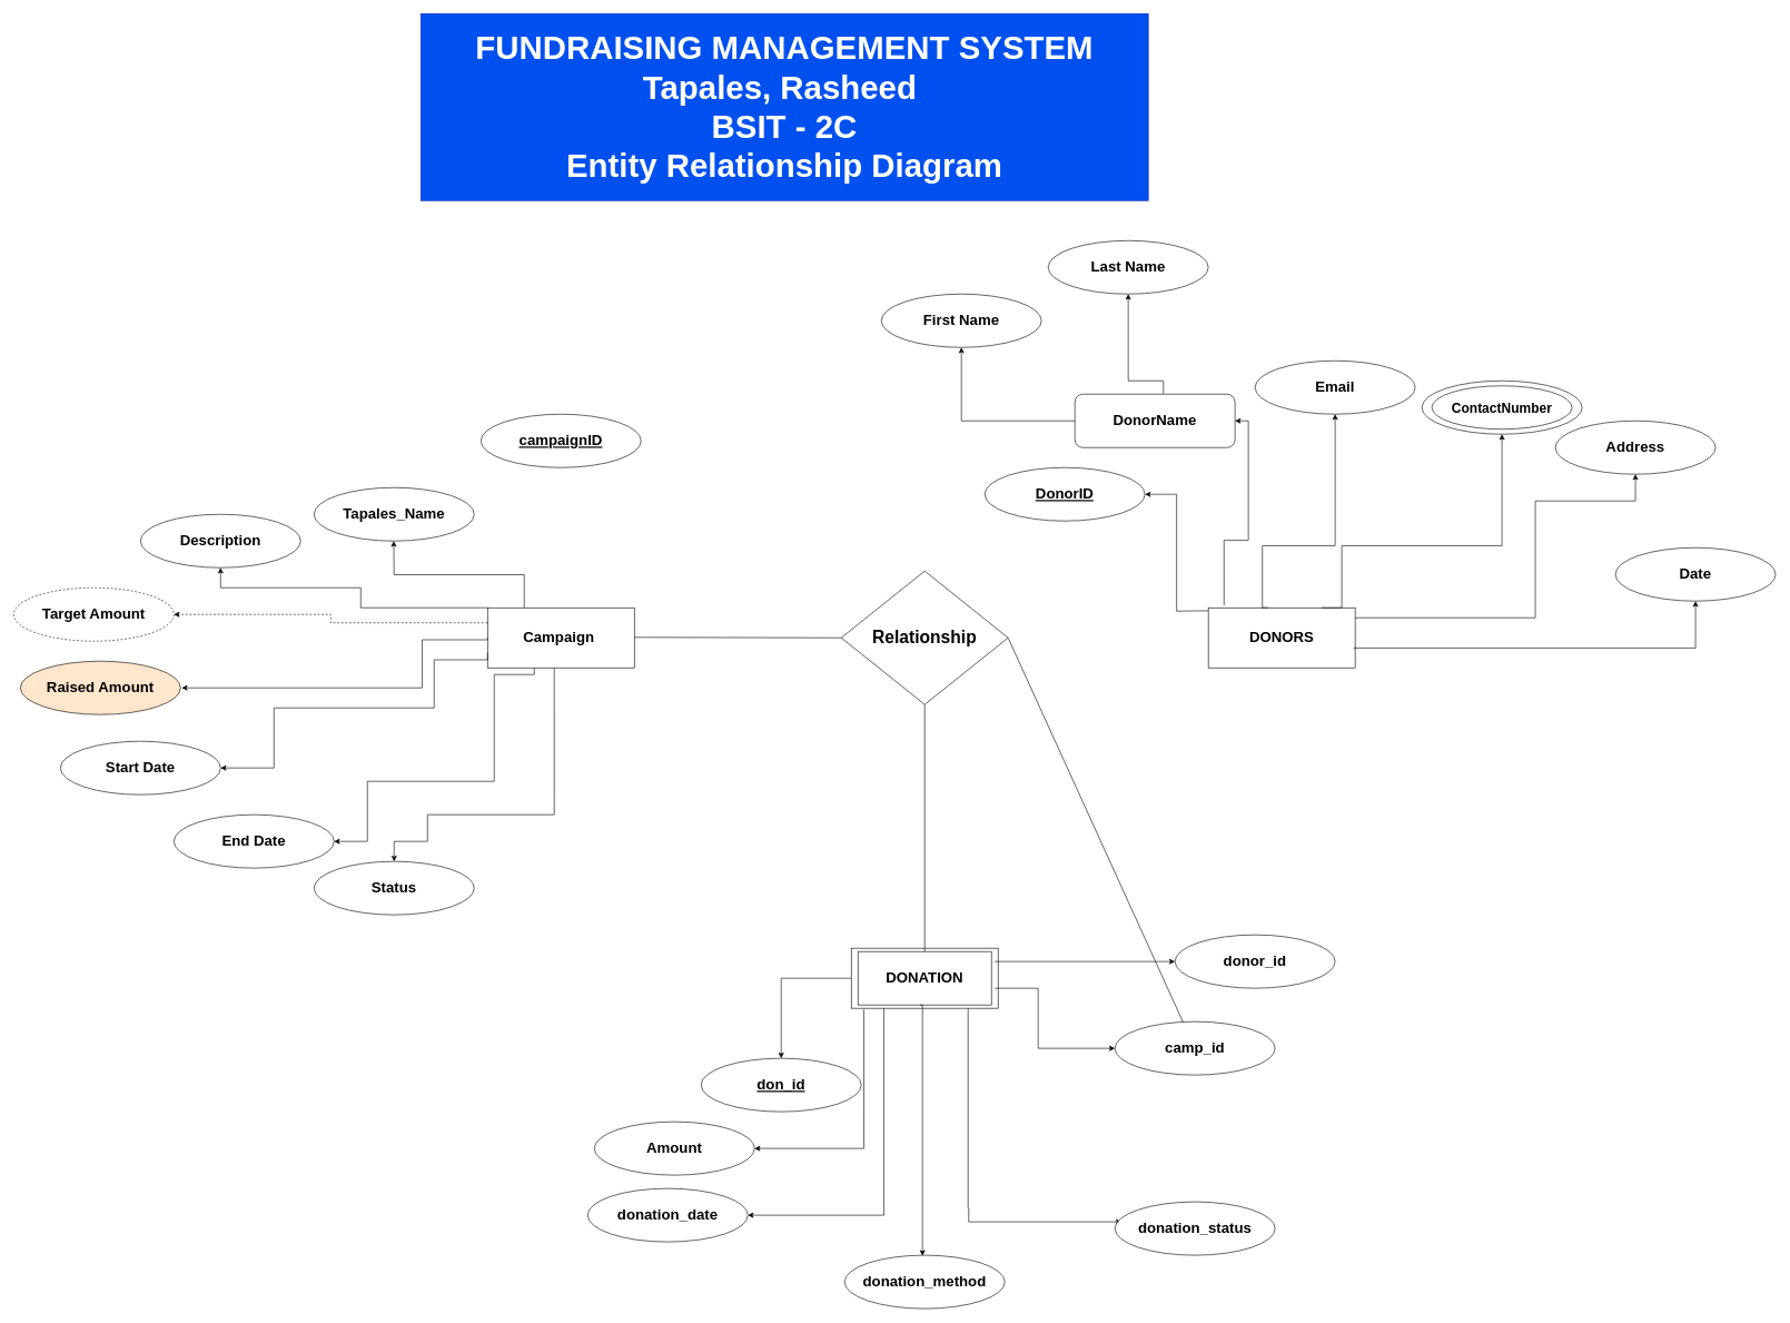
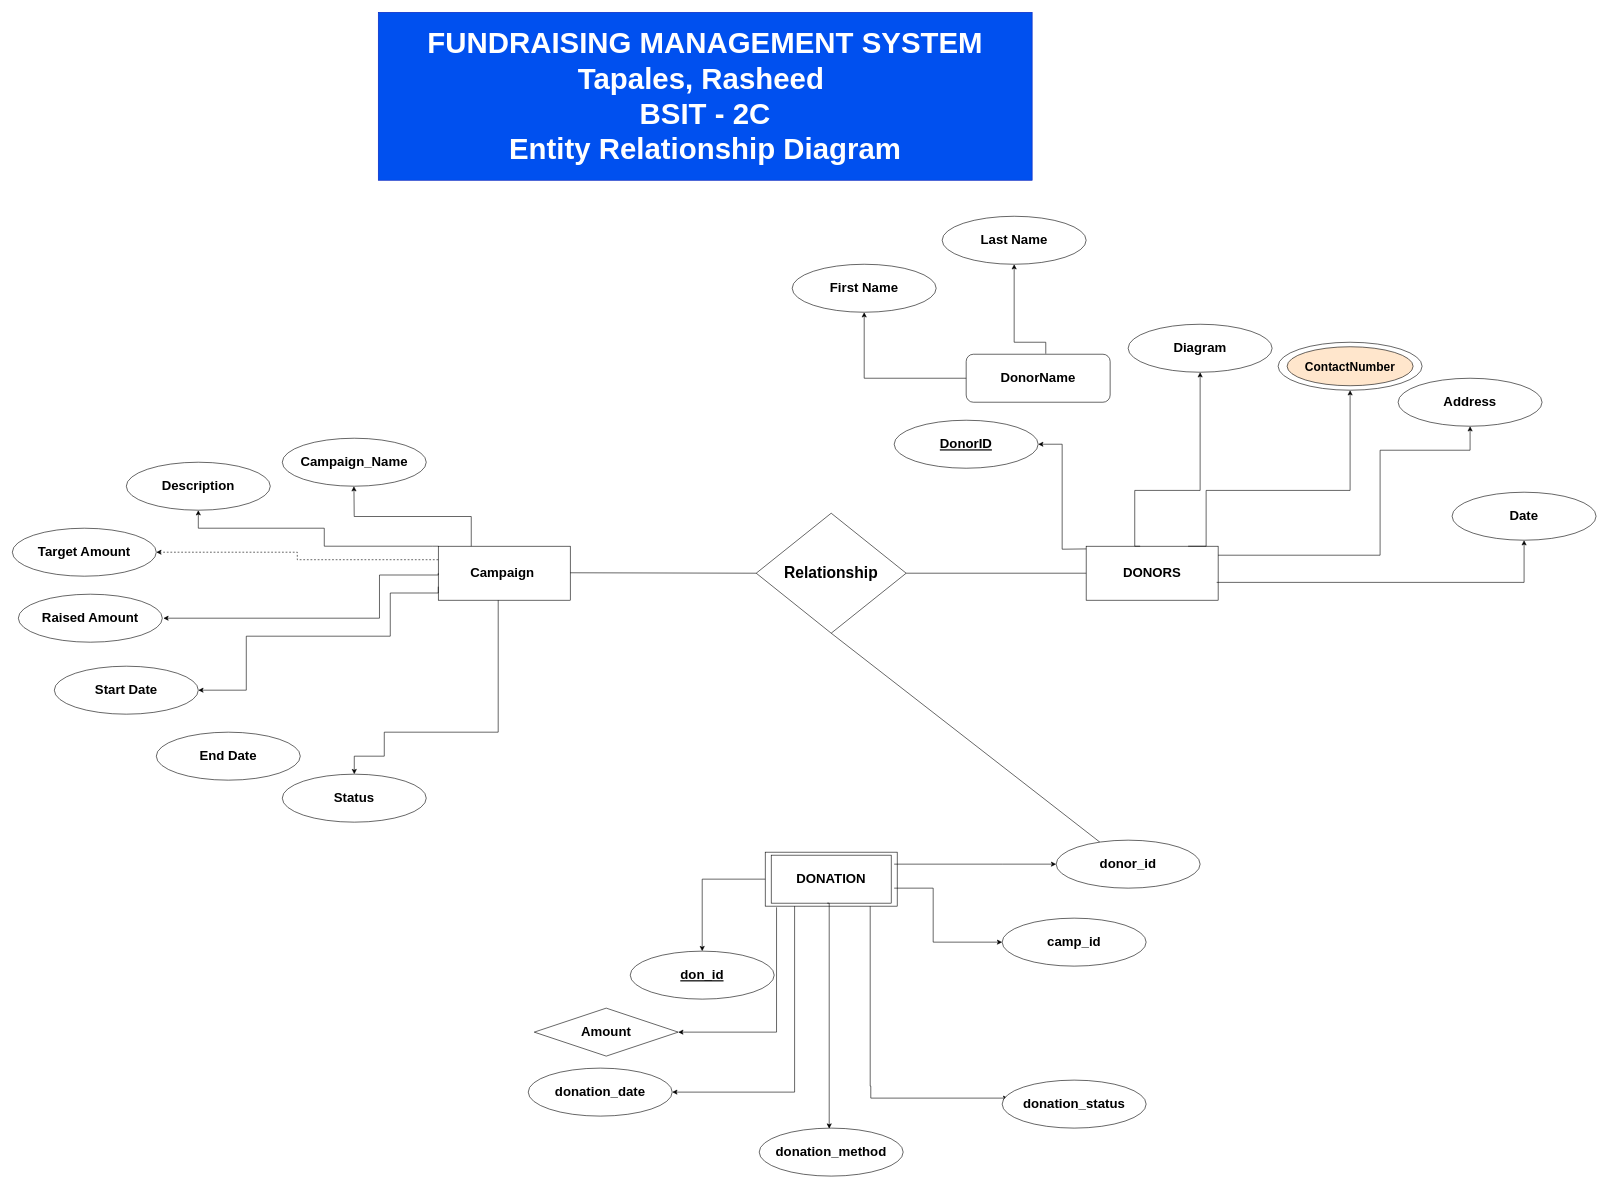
- <mxCell id="24" value="&lt;font size=&quot;1&quot; style=&quot;&quot;&gt;&lt;b style=&quot;font-size: 22px;&quot;&gt;Email&lt;/b&gt;&lt;/font&gt;" style="ellipse;whiteSpace=wrap;html=1;align=center;" parent="1" vertex="1"><mxGeometry x="1880" y="540" width="240" height="80" as="geometry" /></mxCell>
+ <mxCell id="24" value="&lt;font size=&quot;1&quot; style=&quot;&quot;&gt;&lt;b style=&quot;font-size: 22px;&quot;&gt;Diagram&lt;/b&gt;&lt;/font&gt;" style="ellipse;whiteSpace=wrap;html=1;align=center;" parent="1" vertex="1"><mxGeometry x="1880" y="540" width="240" height="80" as="geometry" /></mxCell>
- <mxCell id="52" value="&lt;font size=&quot;1&quot; style=&quot;&quot;&gt;&lt;b style=&quot;font-size: 20px;&quot;&gt;ContactNumber&lt;/b&gt;&lt;/font&gt;" style="ellipse;whiteSpace=wrap;html=1;align=center;" vertex="1" parent="1"><mxGeometry x="2145" y="577.5" width="210" height="65" as="geometry" /></mxCell>
+ <mxCell id="52" value="&lt;font size=&quot;1&quot; style=&quot;&quot;&gt;&lt;b style=&quot;font-size: 20px;&quot;&gt;ContactNumber&lt;/b&gt;&lt;/font&gt;" style="ellipse;whiteSpace=wrap;html=1;align=center;fillColor=#ffe6cc;" vertex="1" parent="1"><mxGeometry x="2145" y="577.5" width="210" height="65" as="geometry" /></mxCell>
- <mxCell id="4" value="&lt;font size=&quot;1&quot; style=&quot;&quot;&gt;&lt;b style=&quot;&quot;&gt;&lt;u style=&quot;font-size: 22px;&quot;&gt;campaignID&lt;/u&gt;&lt;/b&gt;&lt;/font&gt;" style="ellipse;whiteSpace=wrap;html=1;align=center;" parent="1" vertex="1"><mxGeometry x="720" y="620" width="240" height="80" as="geometry" /></mxCell>
- <mxCell id="21" value="&lt;font size=&quot;1&quot; style=&quot;&quot;&gt;&lt;b style=&quot;&quot;&gt;&lt;u style=&quot;font-size: 22px;&quot;&gt;DonorID&lt;/u&gt;&lt;/b&gt;&lt;/font&gt;" style="ellipse;whiteSpace=wrap;html=1;align=center;" parent="1" vertex="1"><mxGeometry x="1475" y="700" width="240" height="80" as="geometry" /></mxCell>
+ <mxCell id="21" value="&lt;font size=&quot;1&quot; style=&quot;&quot;&gt;&lt;b style=&quot;&quot;&gt;&lt;u style=&quot;font-size: 22px;&quot;&gt;DonorID&lt;/u&gt;&lt;/b&gt;&lt;/font&gt;" style="ellipse;whiteSpace=wrap;html=1;align=center;" parent="1" vertex="1"><mxGeometry x="1490" y="700" width="240" height="80" as="geometry" /></mxCell>
- <mxCell id="5" value="&lt;font size=&quot;1&quot; style=&quot;&quot;&gt;&lt;b style=&quot;font-size: 22px;&quot;&gt;Tapales_Name&lt;/b&gt;&lt;/font&gt;" style="ellipse;whiteSpace=wrap;html=1;align=center;" parent="1" vertex="1"><mxGeometry x="470" y="730" width="240" height="80" as="geometry" /></mxCell>
+ <mxCell id="5" value="&lt;font size=&quot;1&quot; style=&quot;&quot;&gt;&lt;b style=&quot;font-size: 22px;&quot;&gt;Campaign_Name&lt;/b&gt;&lt;/font&gt;" style="ellipse;whiteSpace=wrap;html=1;align=center;" parent="1" vertex="1"><mxGeometry x="470" y="730" width="240" height="80" as="geometry" /></mxCell>
- <mxCell id="28" value="" style="edgeStyle=orthogonalEdgeStyle;rounded=0;orthogonalLoop=1;jettySize=auto;html=1;exitX=0.107;exitY=-0.037;exitDx=0;exitDy=0;entryX=1;entryY=0.5;entryDx=0;entryDy=0;exitPerimeter=0;" parent="1" source="19" target="23" edge="1"><mxGeometry relative="1" as="geometry"><mxPoint x="1950" y="809.44" as="sourcePoint" /><mxPoint x="1870" y="634.94" as="targetPoint" /><Array as="points"><mxPoint x="1833" y="809" /><mxPoint x="1870" y="809" /><mxPoint x="1870" y="630" /></Array></mxGeometry></mxCell>
- <mxCell id="7" value="&lt;b style=&quot;&quot;&gt;&lt;font style=&quot;font-size: 22px;&quot;&gt;Target Amount&lt;/font&gt;&lt;/b&gt;" style="ellipse;whiteSpace=wrap;html=1;align=center;dashed=1;" parent="1" vertex="1"><mxGeometry x="20" y="880" width="240" height="80" as="geometry" /></mxCell>
+ <mxCell id="7" value="&lt;b style=&quot;&quot;&gt;&lt;font style=&quot;font-size: 22px;&quot;&gt;Target Amount&lt;/font&gt;&lt;/b&gt;" style="ellipse;whiteSpace=wrap;html=1;align=center;" parent="1" vertex="1"><mxGeometry x="20" y="880" width="240" height="80" as="geometry" /></mxCell>
- <mxCell id="16" value="" style="edgeStyle=orthogonalEdgeStyle;rounded=0;orthogonalLoop=1;jettySize=auto;html=1;entryX=1;entryY=0.5;entryDx=0;entryDy=0;exitX=0.318;exitY=1;exitDx=0;exitDy=0;exitPerimeter=0;" parent="1" source="3" edge="1" target="14"><mxGeometry relative="1" as="geometry"><mxPoint x="790" y="1110" as="sourcePoint" /><mxPoint x="550" y="1350" as="targetPoint" /><Array as="points"><mxPoint x="800" y="1010" /><mxPoint x="740" y="1010" /><mxPoint x="740" y="1170" /><mxPoint x="550" y="1170" /><mxPoint x="550" y="1260" /></Array></mxGeometry></mxCell>
- <mxCell id="11" value="&lt;font size=&quot;1&quot; style=&quot;&quot;&gt;&lt;b style=&quot;font-size: 22px;&quot;&gt;Raised Amount&lt;/b&gt;&lt;/font&gt;" style="ellipse;whiteSpace=wrap;html=1;align=center;fillColor=#ffe6cc;" parent="1" vertex="1"><mxGeometry x="30" y="990" width="240" height="80" as="geometry" /></mxCell>
+ <mxCell id="11" value="&lt;font size=&quot;1&quot; style=&quot;&quot;&gt;&lt;b style=&quot;font-size: 22px;&quot;&gt;Raised Amount&lt;/b&gt;&lt;/font&gt;" style="ellipse;whiteSpace=wrap;html=1;align=center;" parent="1" vertex="1"><mxGeometry x="30" y="990" width="240" height="80" as="geometry" /></mxCell>
- <mxCell id="20" value="" style="endArrow=none;html=1;rounded=0;exitX=1;exitY=0.5;exitDx=0;exitDy=0;" parent="1" source="17" target="44" edge="1"><mxGeometry relative="1" as="geometry"><mxPoint x="1600" y="954.64" as="sourcePoint" /><mxPoint x="2000" y="955.35" as="targetPoint" /></mxGeometry></mxCell>
+ <mxCell id="20" value="" style="endArrow=none;html=1;rounded=0;entryX=0;entryY=0.5;entryDx=0;entryDy=0;exitX=1;exitY=0.5;exitDx=0;exitDy=0;" parent="1" source="17" target="19" edge="1"><mxGeometry relative="1" as="geometry"><mxPoint x="1600" y="954.64" as="sourcePoint" /><mxPoint x="2000" y="955.35" as="targetPoint" /></mxGeometry></mxCell>
- <mxCell id="35" value="" style="endArrow=none;html=1;rounded=0;entryX=0.5;entryY=0;entryDx=0;entryDy=0;exitX=0.5;exitY=1;exitDx=0;exitDy=0;" parent="1" source="17" target="34" edge="1"><mxGeometry relative="1" as="geometry"><mxPoint x="1340" y="1140" as="sourcePoint" /><mxPoint x="1640" y="1140" as="targetPoint" /></mxGeometry></mxCell>
+ <mxCell id="35" value="" style="endArrow=none;html=1;rounded=0;exitX=0.5;exitY=1;exitDx=0;exitDy=0;" parent="1" source="17" target="46" edge="1"><mxGeometry relative="1" as="geometry"><mxPoint x="1340" y="1140" as="sourcePoint" /><mxPoint x="1640" y="1140" as="targetPoint" /></mxGeometry></mxCell>
- <mxCell id="39" value="&lt;span style=&quot;font-size: 22px;&quot;&gt;&lt;b&gt;Amount&lt;/b&gt;&lt;/span&gt;" style="ellipse;whiteSpace=wrap;html=1;align=center;" parent="1" vertex="1"><mxGeometry x="890" y="1680" width="240" height="80" as="geometry" /></mxCell>
+ <mxCell id="39" value="&lt;span style=&quot;font-size: 22px;&quot;&gt;&lt;b&gt;Amount&lt;/b&gt;&lt;/span&gt;" style="rhombus;whiteSpace=wrap;html=1;align=center;" parent="1" vertex="1"><mxGeometry x="890" y="1680" width="240" height="80" as="geometry" /></mxCell>
